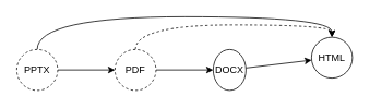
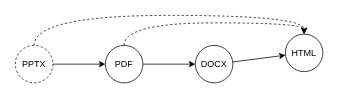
- <mxCell id="9" style="edgeStyle=orthogonalEdgeStyle;curved=1;rounded=0;orthogonalLoop=1;jettySize=auto;html=1;dashed=0;" parent="1" source="10" target="5" edge="1"><mxGeometry relative="1" as="geometry"><Array as="points"><mxPoint x="45" y="20" /><mxPoint x="405" y="20" /></Array></mxGeometry></mxCell>
+ <mxCell id="9" style="edgeStyle=orthogonalEdgeStyle;curved=1;rounded=0;orthogonalLoop=1;jettySize=auto;html=1;dashed=1;" parent="1" source="10" target="5" edge="1"><mxGeometry relative="1" as="geometry"><Array as="points"><mxPoint x="45" y="20" /><mxPoint x="405" y="20" /></Array></mxGeometry></mxCell>
- <mxCell id="4" value="PDF" style="ellipse;whiteSpace=wrap;html=1;aspect=fixed;dashed=1;" parent="1" vertex="1"><mxGeometry x="140" y="60" width="50" height="50" as="geometry" /></mxCell>
+ <mxCell id="4" value="PDF" style="ellipse;whiteSpace=wrap;html=1;aspect=fixed;" parent="1" vertex="1"><mxGeometry x="140" y="60" width="50" height="50" as="geometry" /></mxCell>
- <mxCell id="7" value="DOCX" style="ellipse;whiteSpace=wrap;html=1;aspect=fixed;" parent="1" vertex="1"><mxGeometry x="260" y="60" width="40" height="50" as="geometry" /></mxCell>
+ <mxCell id="7" value="DOCX" style="ellipse;whiteSpace=wrap;html=1;aspect=fixed;" parent="1" vertex="1"><mxGeometry x="260" y="60" width="50" height="50" as="geometry" /></mxCell>
